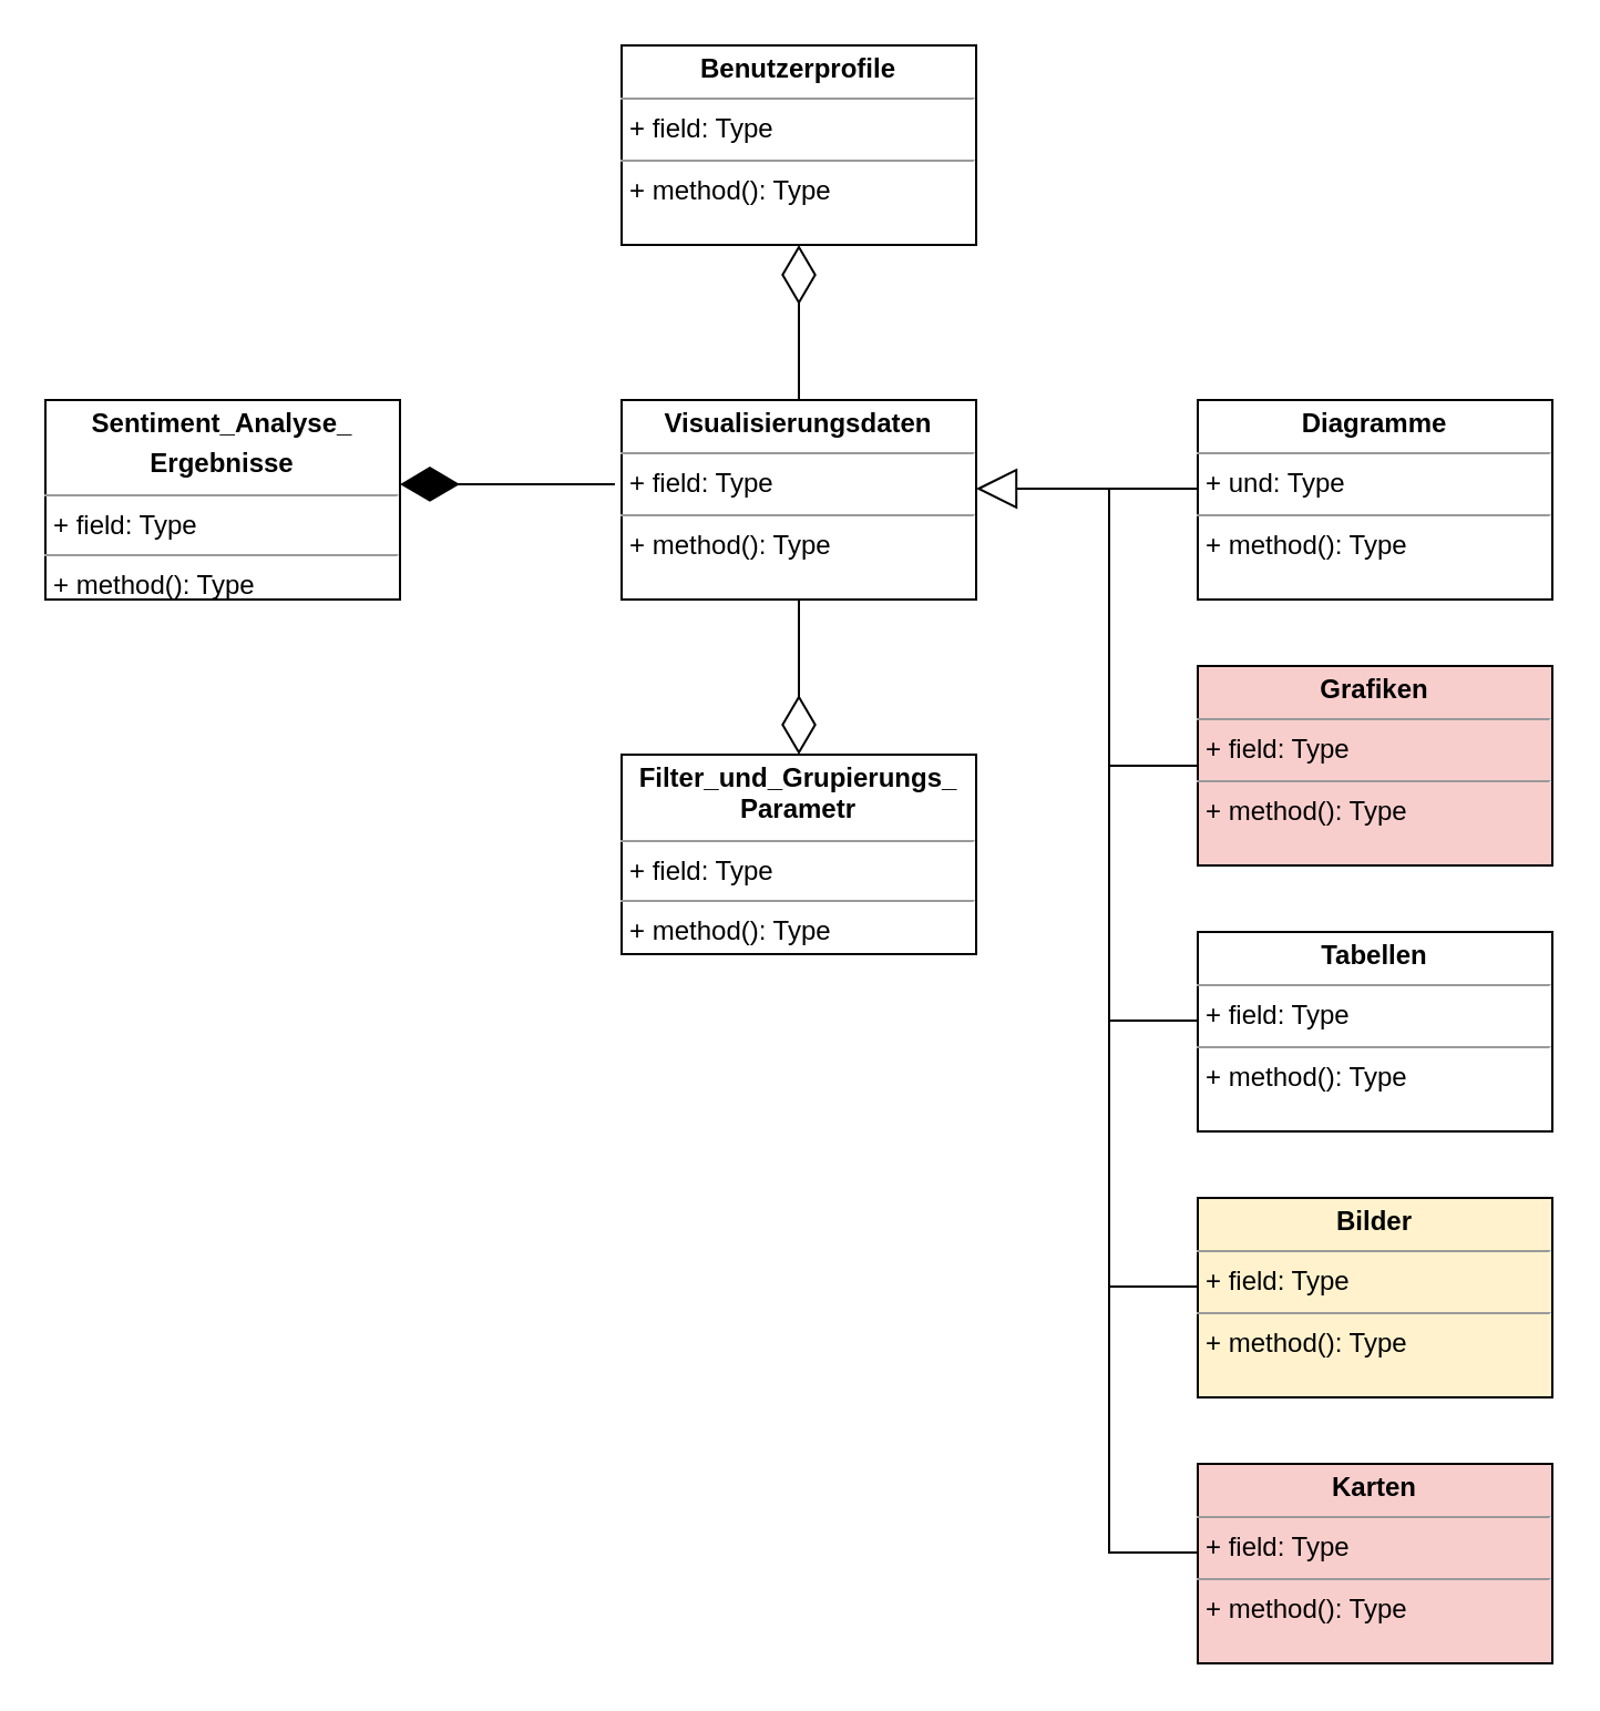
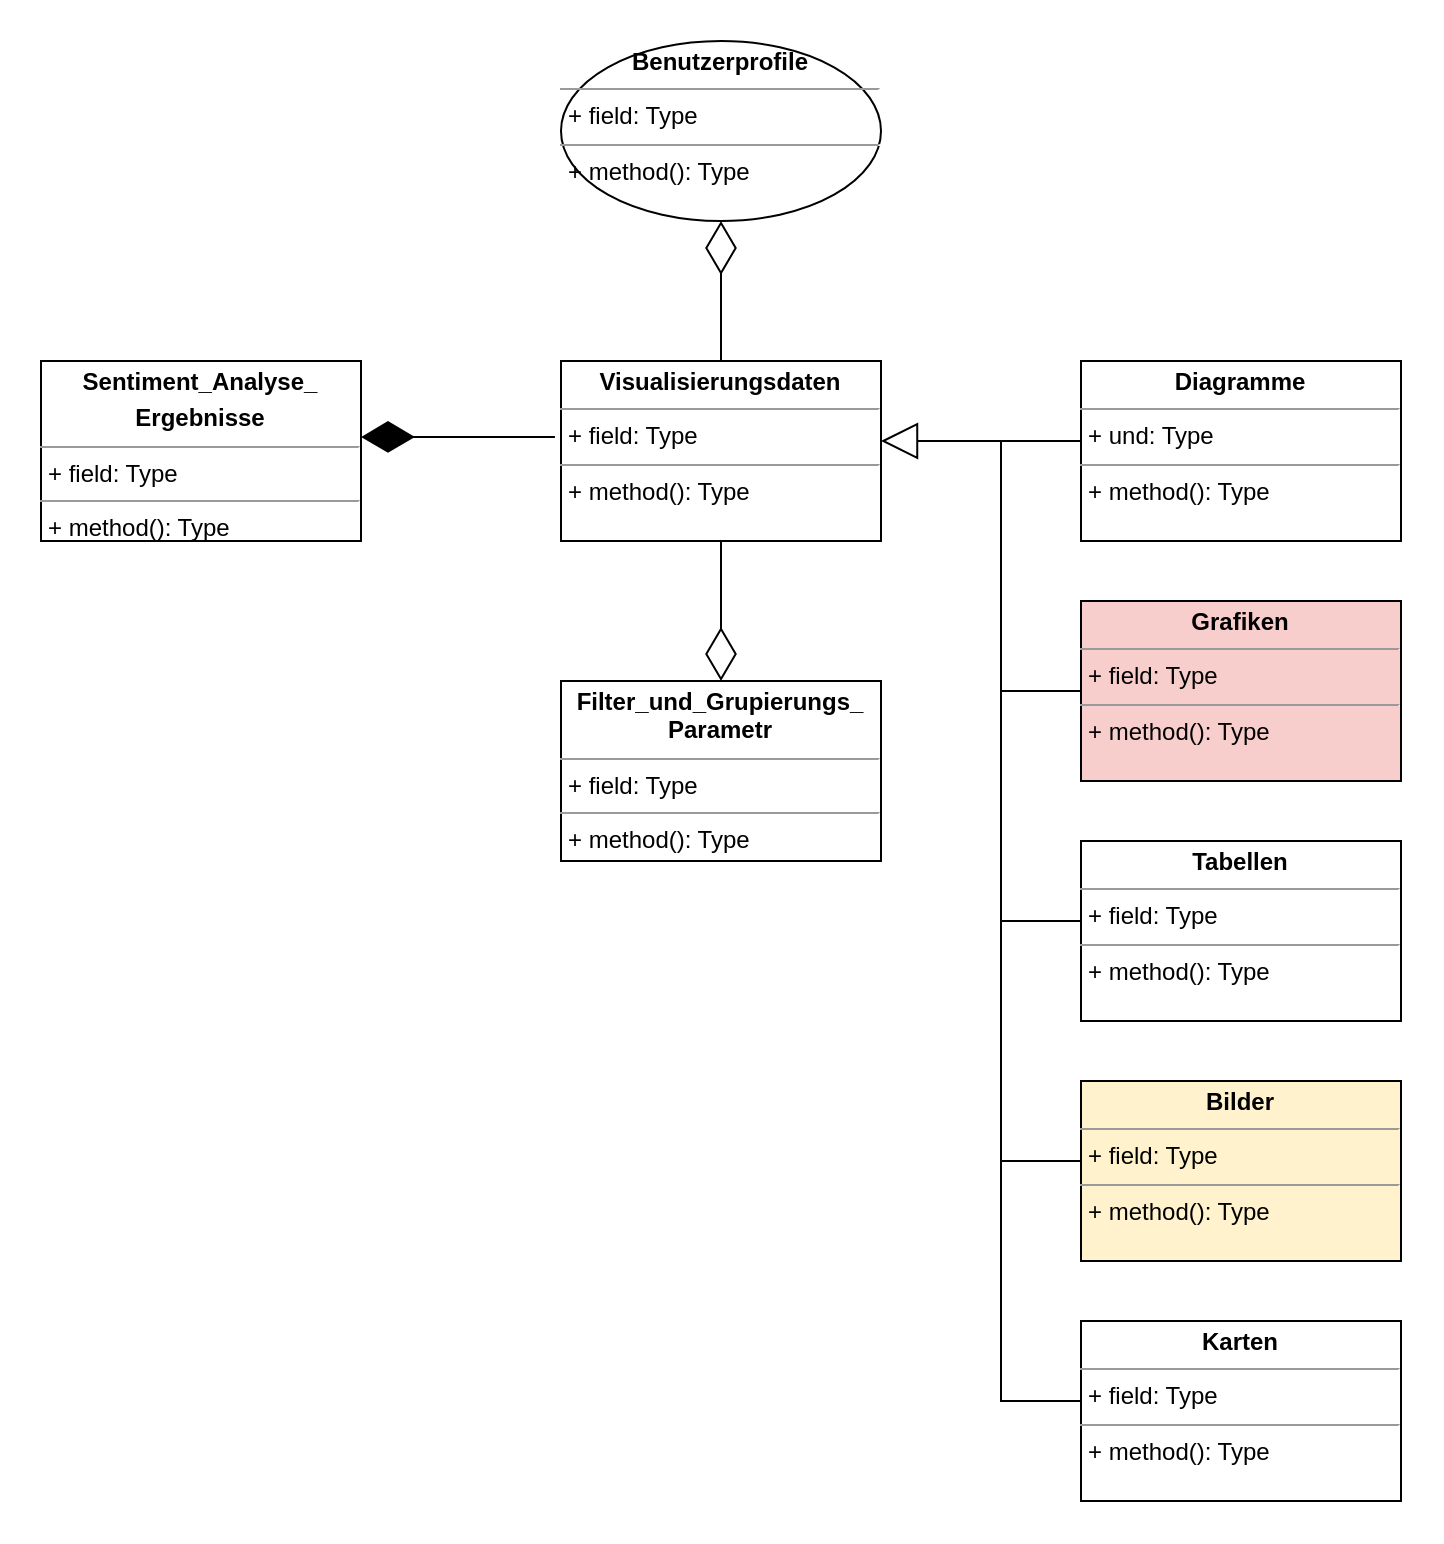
- <mxCell id="12" value="&lt;p style=&quot;margin:0px;margin-top:4px;text-align:center;&quot;&gt;&lt;b&gt;Benutzerprofile&lt;/b&gt;&lt;/p&gt;&lt;hr size=&quot;1&quot;&gt;&lt;p style=&quot;margin:0px;margin-left:4px;&quot;&gt;+ field: Type&lt;/p&gt;&lt;hr size=&quot;1&quot;&gt;&lt;p style=&quot;margin:0px;margin-left:4px;&quot;&gt;+ method(): Type&lt;/p&gt;" style="verticalAlign=top;align=left;overflow=fill;fontSize=12;fontFamily=Helvetica;html=1;whiteSpace=wrap;" vertex="1" parent="1"><mxGeometry x="280" y="20" width="160" height="90" as="geometry" /></mxCell>
+ <mxCell id="12" value="&lt;p style=&quot;margin:0px;margin-top:4px;text-align:center;&quot;&gt;&lt;b&gt;Benutzerprofile&lt;/b&gt;&lt;/p&gt;&lt;hr size=&quot;1&quot;&gt;&lt;p style=&quot;margin:0px;margin-left:4px;&quot;&gt;+ field: Type&lt;/p&gt;&lt;hr size=&quot;1&quot;&gt;&lt;p style=&quot;margin:0px;margin-left:4px;&quot;&gt;+ method(): Type&lt;/p&gt;" style="ellipse;verticalAlign=top;align=left;overflow=fill;fontSize=12;fontFamily=Helvetica;html=1;whiteSpace=wrap;" vertex="1" parent="1"><mxGeometry x="280" y="20" width="160" height="90" as="geometry" /></mxCell>
- <mxCell id="6" value="&lt;p style=&quot;margin:0px;margin-top:4px;text-align:center;&quot;&gt;&lt;b&gt;Karten&lt;/b&gt;&lt;/p&gt;&lt;hr size=&quot;1&quot;&gt;&lt;p style=&quot;margin:0px;margin-left:4px;&quot;&gt;+ field: Type&lt;/p&gt;&lt;hr size=&quot;1&quot;&gt;&lt;p style=&quot;margin:0px;margin-left:4px;&quot;&gt;+ method(): Type&lt;/p&gt;" style="verticalAlign=top;align=left;overflow=fill;fontSize=12;fontFamily=Helvetica;html=1;whiteSpace=wrap;fillColor=#f8cecc;" vertex="1" parent="1"><mxGeometry x="540" y="660" width="160" height="90" as="geometry" /></mxCell>
+ <mxCell id="6" value="&lt;p style=&quot;margin:0px;margin-top:4px;text-align:center;&quot;&gt;&lt;b&gt;Karten&lt;/b&gt;&lt;/p&gt;&lt;hr size=&quot;1&quot;&gt;&lt;p style=&quot;margin:0px;margin-left:4px;&quot;&gt;+ field: Type&lt;/p&gt;&lt;hr size=&quot;1&quot;&gt;&lt;p style=&quot;margin:0px;margin-left:4px;&quot;&gt;+ method(): Type&lt;/p&gt;" style="verticalAlign=top;align=left;overflow=fill;fontSize=12;fontFamily=Helvetica;html=1;whiteSpace=wrap;" vertex="1" parent="1"><mxGeometry x="540" y="660" width="160" height="90" as="geometry" /></mxCell>
